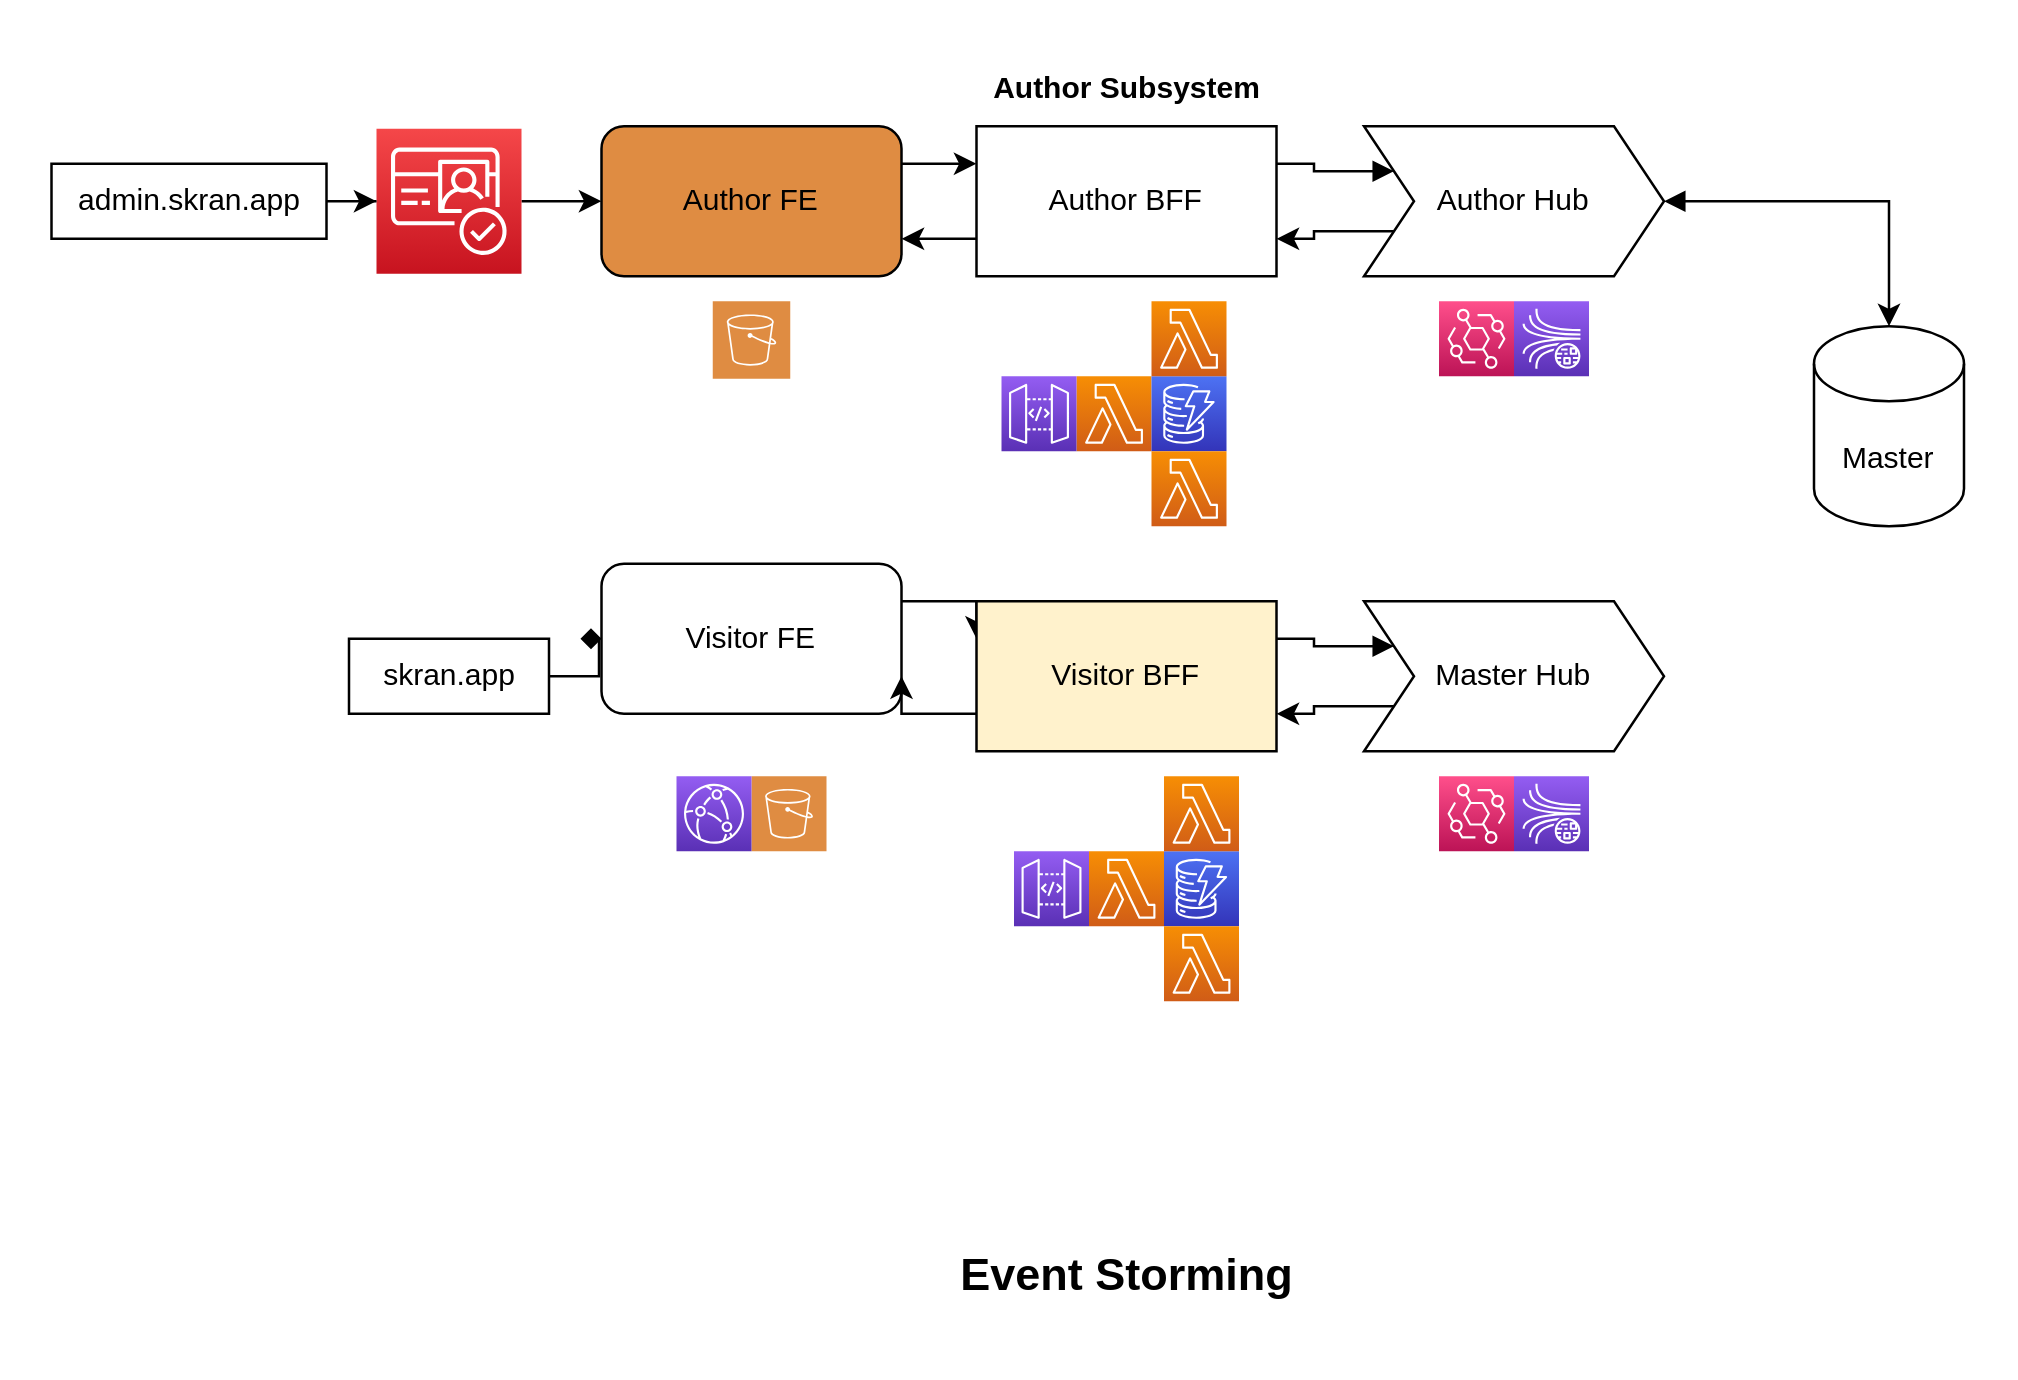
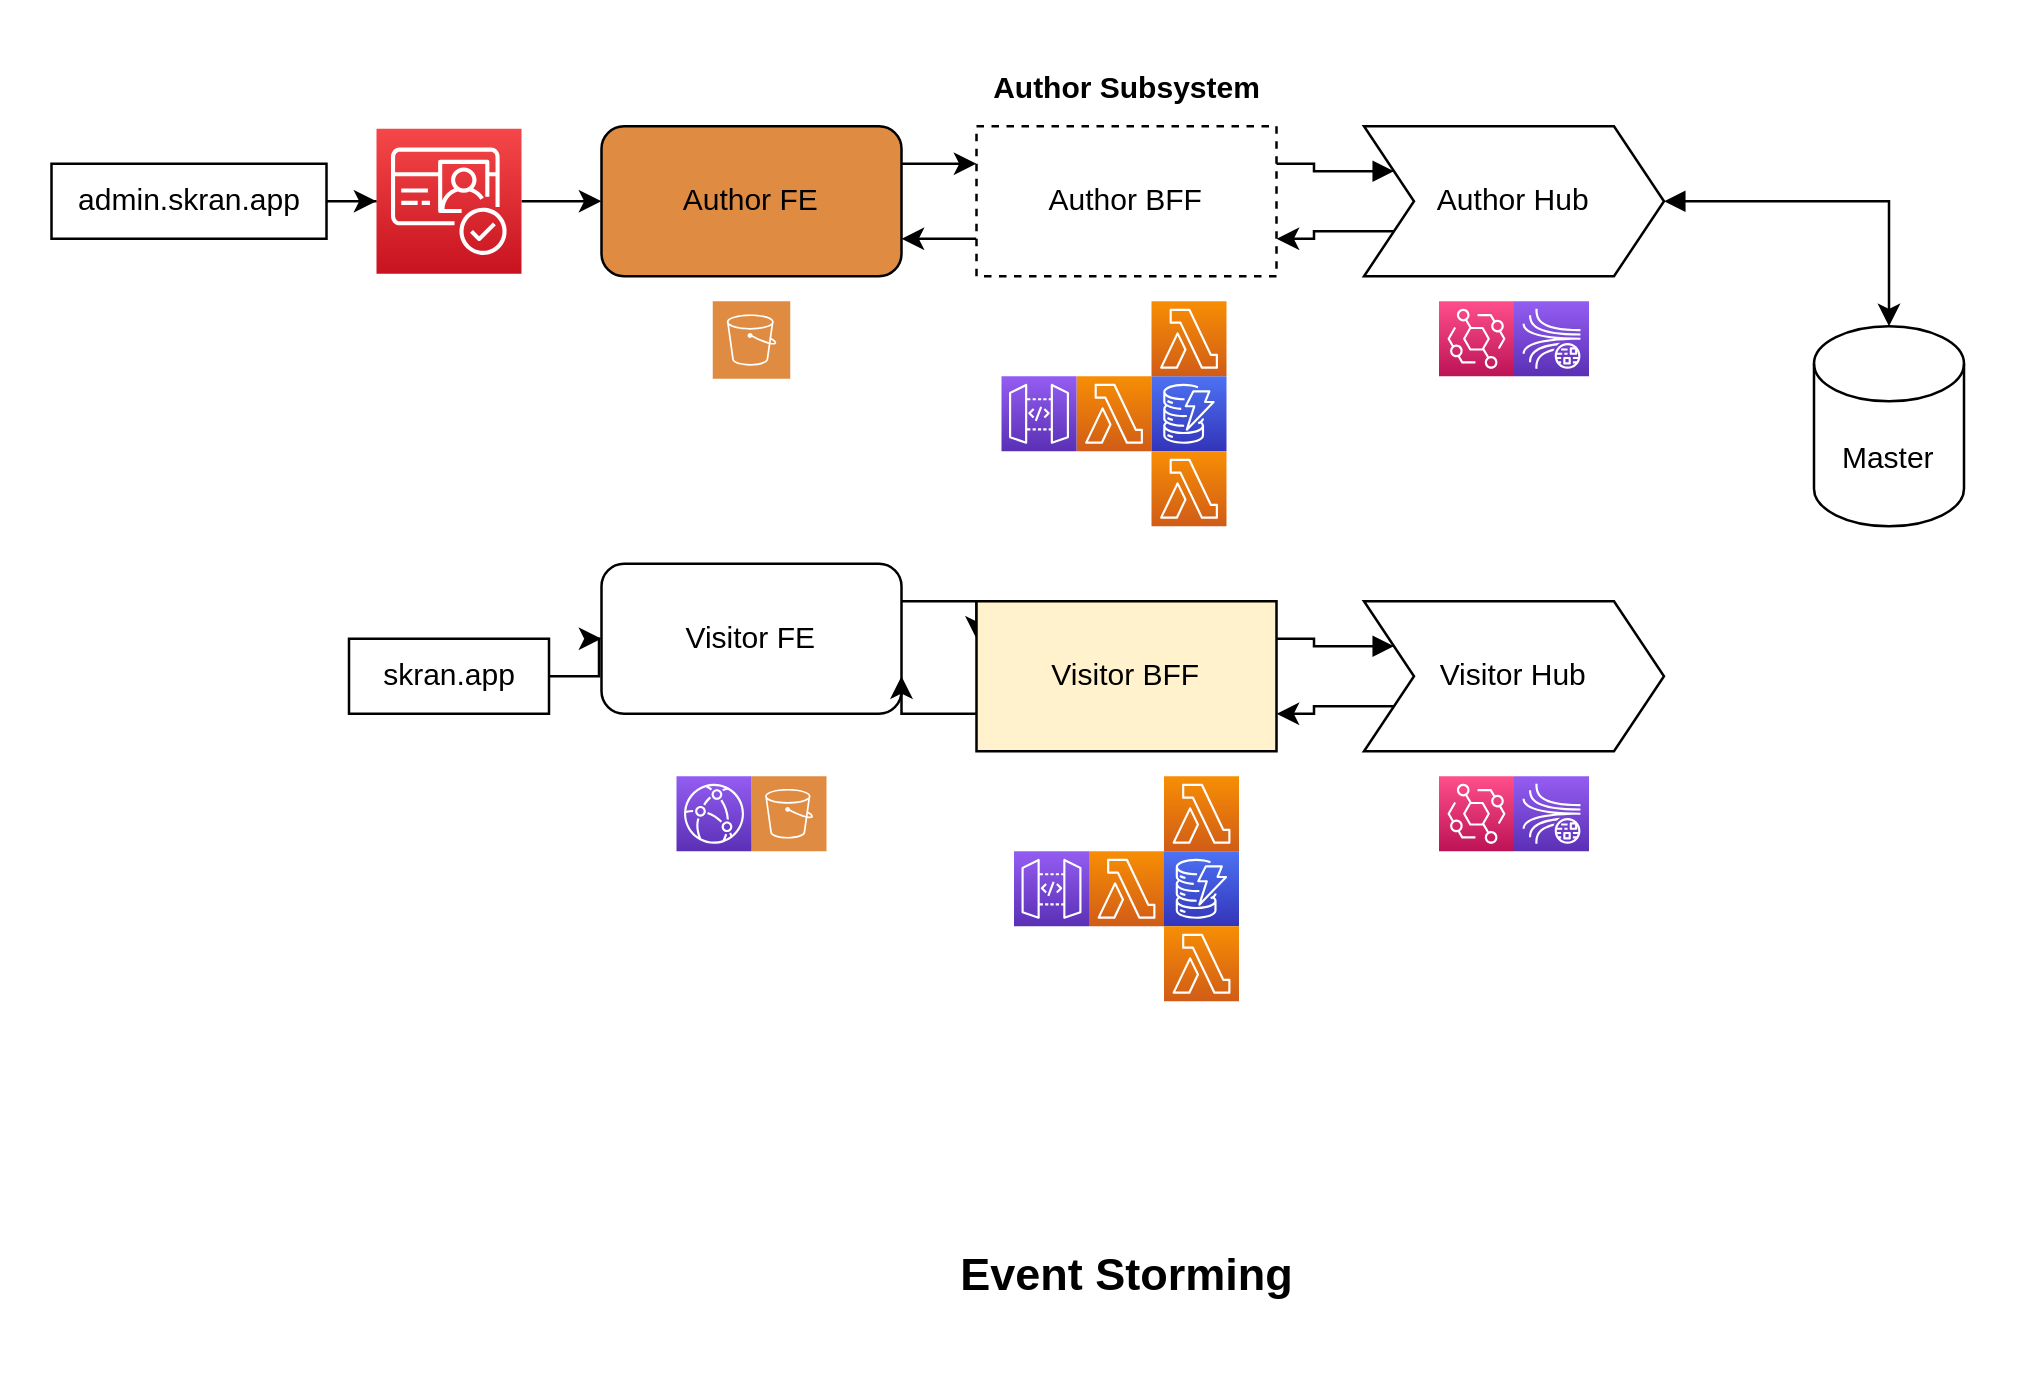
- <mxCell id="5" value="Author BFF" style="rounded=0;whiteSpace=wrap;html=1;" vertex="1" parent="1"><mxGeometry x="390" y="50" width="120" height="60" as="geometry" /></mxCell>
+ <mxCell id="5" value="Author BFF" style="rounded=0;whiteSpace=wrap;html=1;dashed=1;" vertex="1" parent="1"><mxGeometry x="390" y="50" width="120" height="60" as="geometry" /></mxCell>
- <mxCell id="33" value="" style="edgeStyle=orthogonalEdgeStyle;rounded=0;orthogonalLoop=1;jettySize=auto;html=1;startArrow=none;startFill=0;endArrow=diamond;endFill=1;" edge="1" parent="1" source="34" target="7"><mxGeometry relative="1" as="geometry" /></mxCell>
+ <mxCell id="33" value="" style="edgeStyle=orthogonalEdgeStyle;rounded=0;orthogonalLoop=1;jettySize=auto;html=1;startArrow=none;startFill=0;endArrow=classic;endFill=1;" edge="1" parent="1" source="34" target="7"><mxGeometry relative="1" as="geometry" /></mxCell>
- <mxCell id="16" value="Master Hub" style="shape=step;perimeter=stepPerimeter;whiteSpace=wrap;html=1;fixedSize=1;rounded=0;shadow=0;glass=0;sketch=0;" vertex="1" parent="1"><mxGeometry x="545" y="240" width="120" height="60" as="geometry" /></mxCell>
+ <mxCell id="16" value="Visitor Hub" style="shape=step;perimeter=stepPerimeter;whiteSpace=wrap;html=1;fixedSize=1;rounded=0;shadow=0;glass=0;sketch=0;" vertex="1" parent="1"><mxGeometry x="545" y="240" width="120" height="60" as="geometry" /></mxCell>
